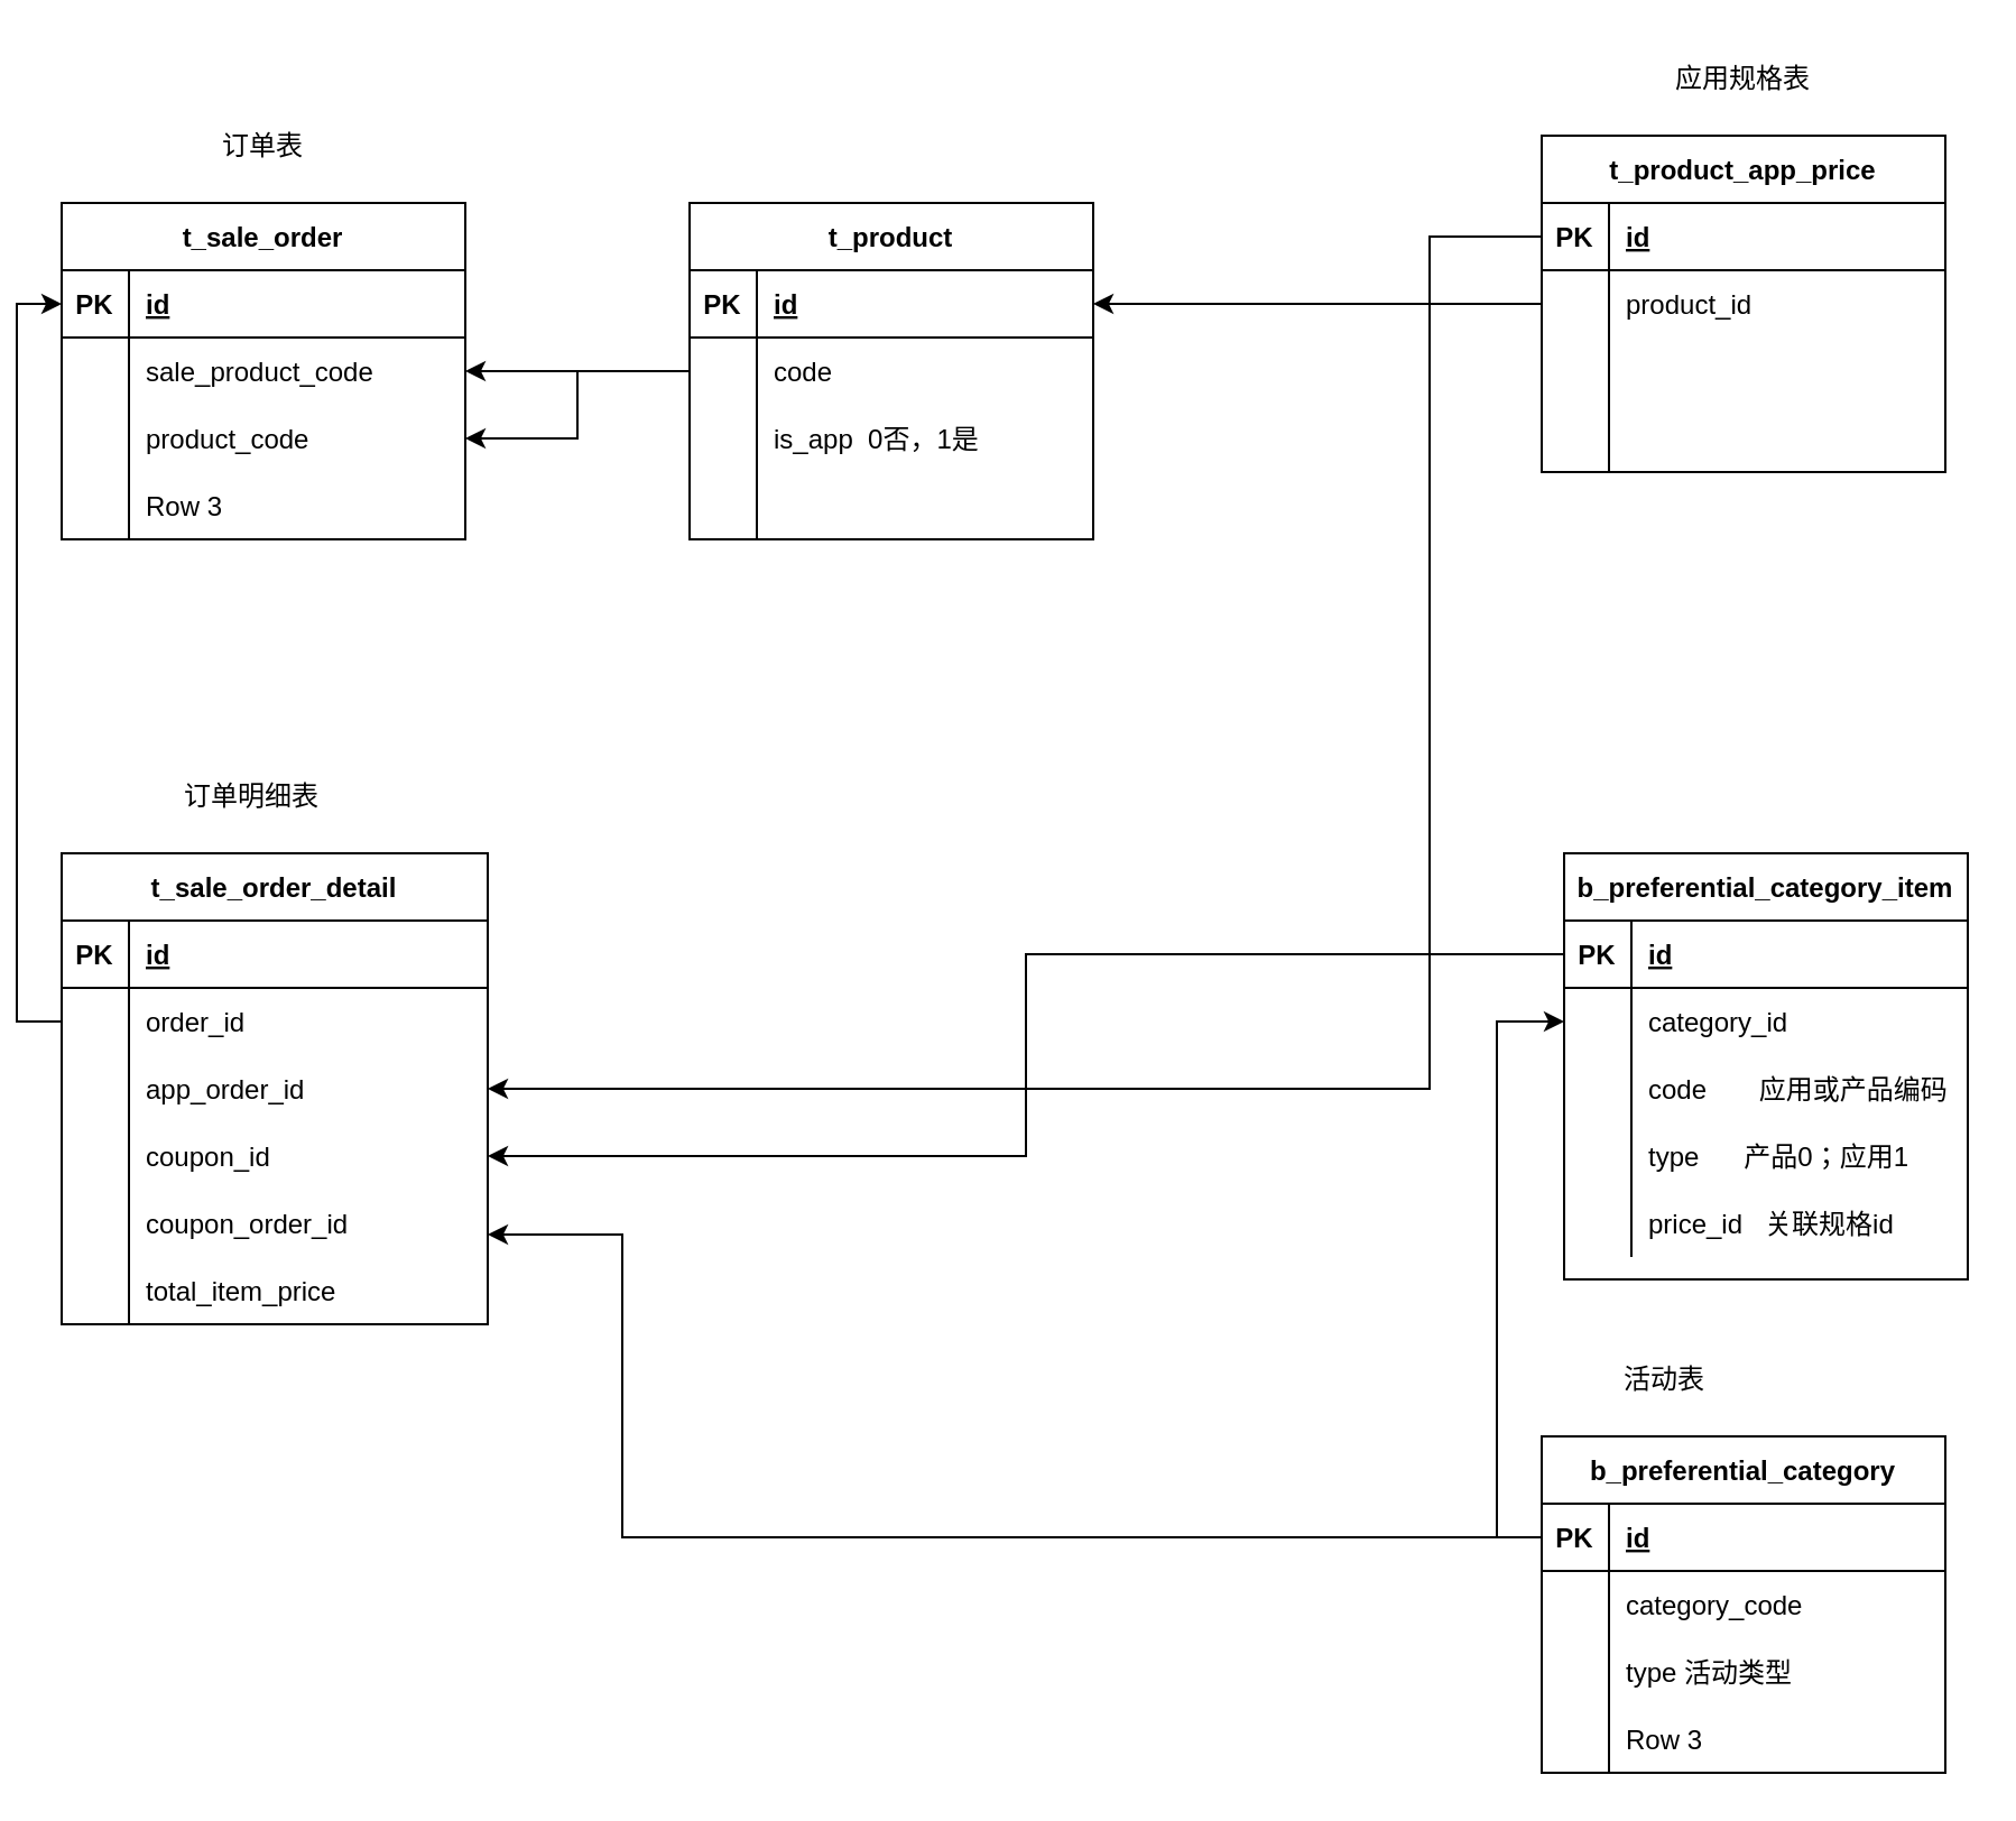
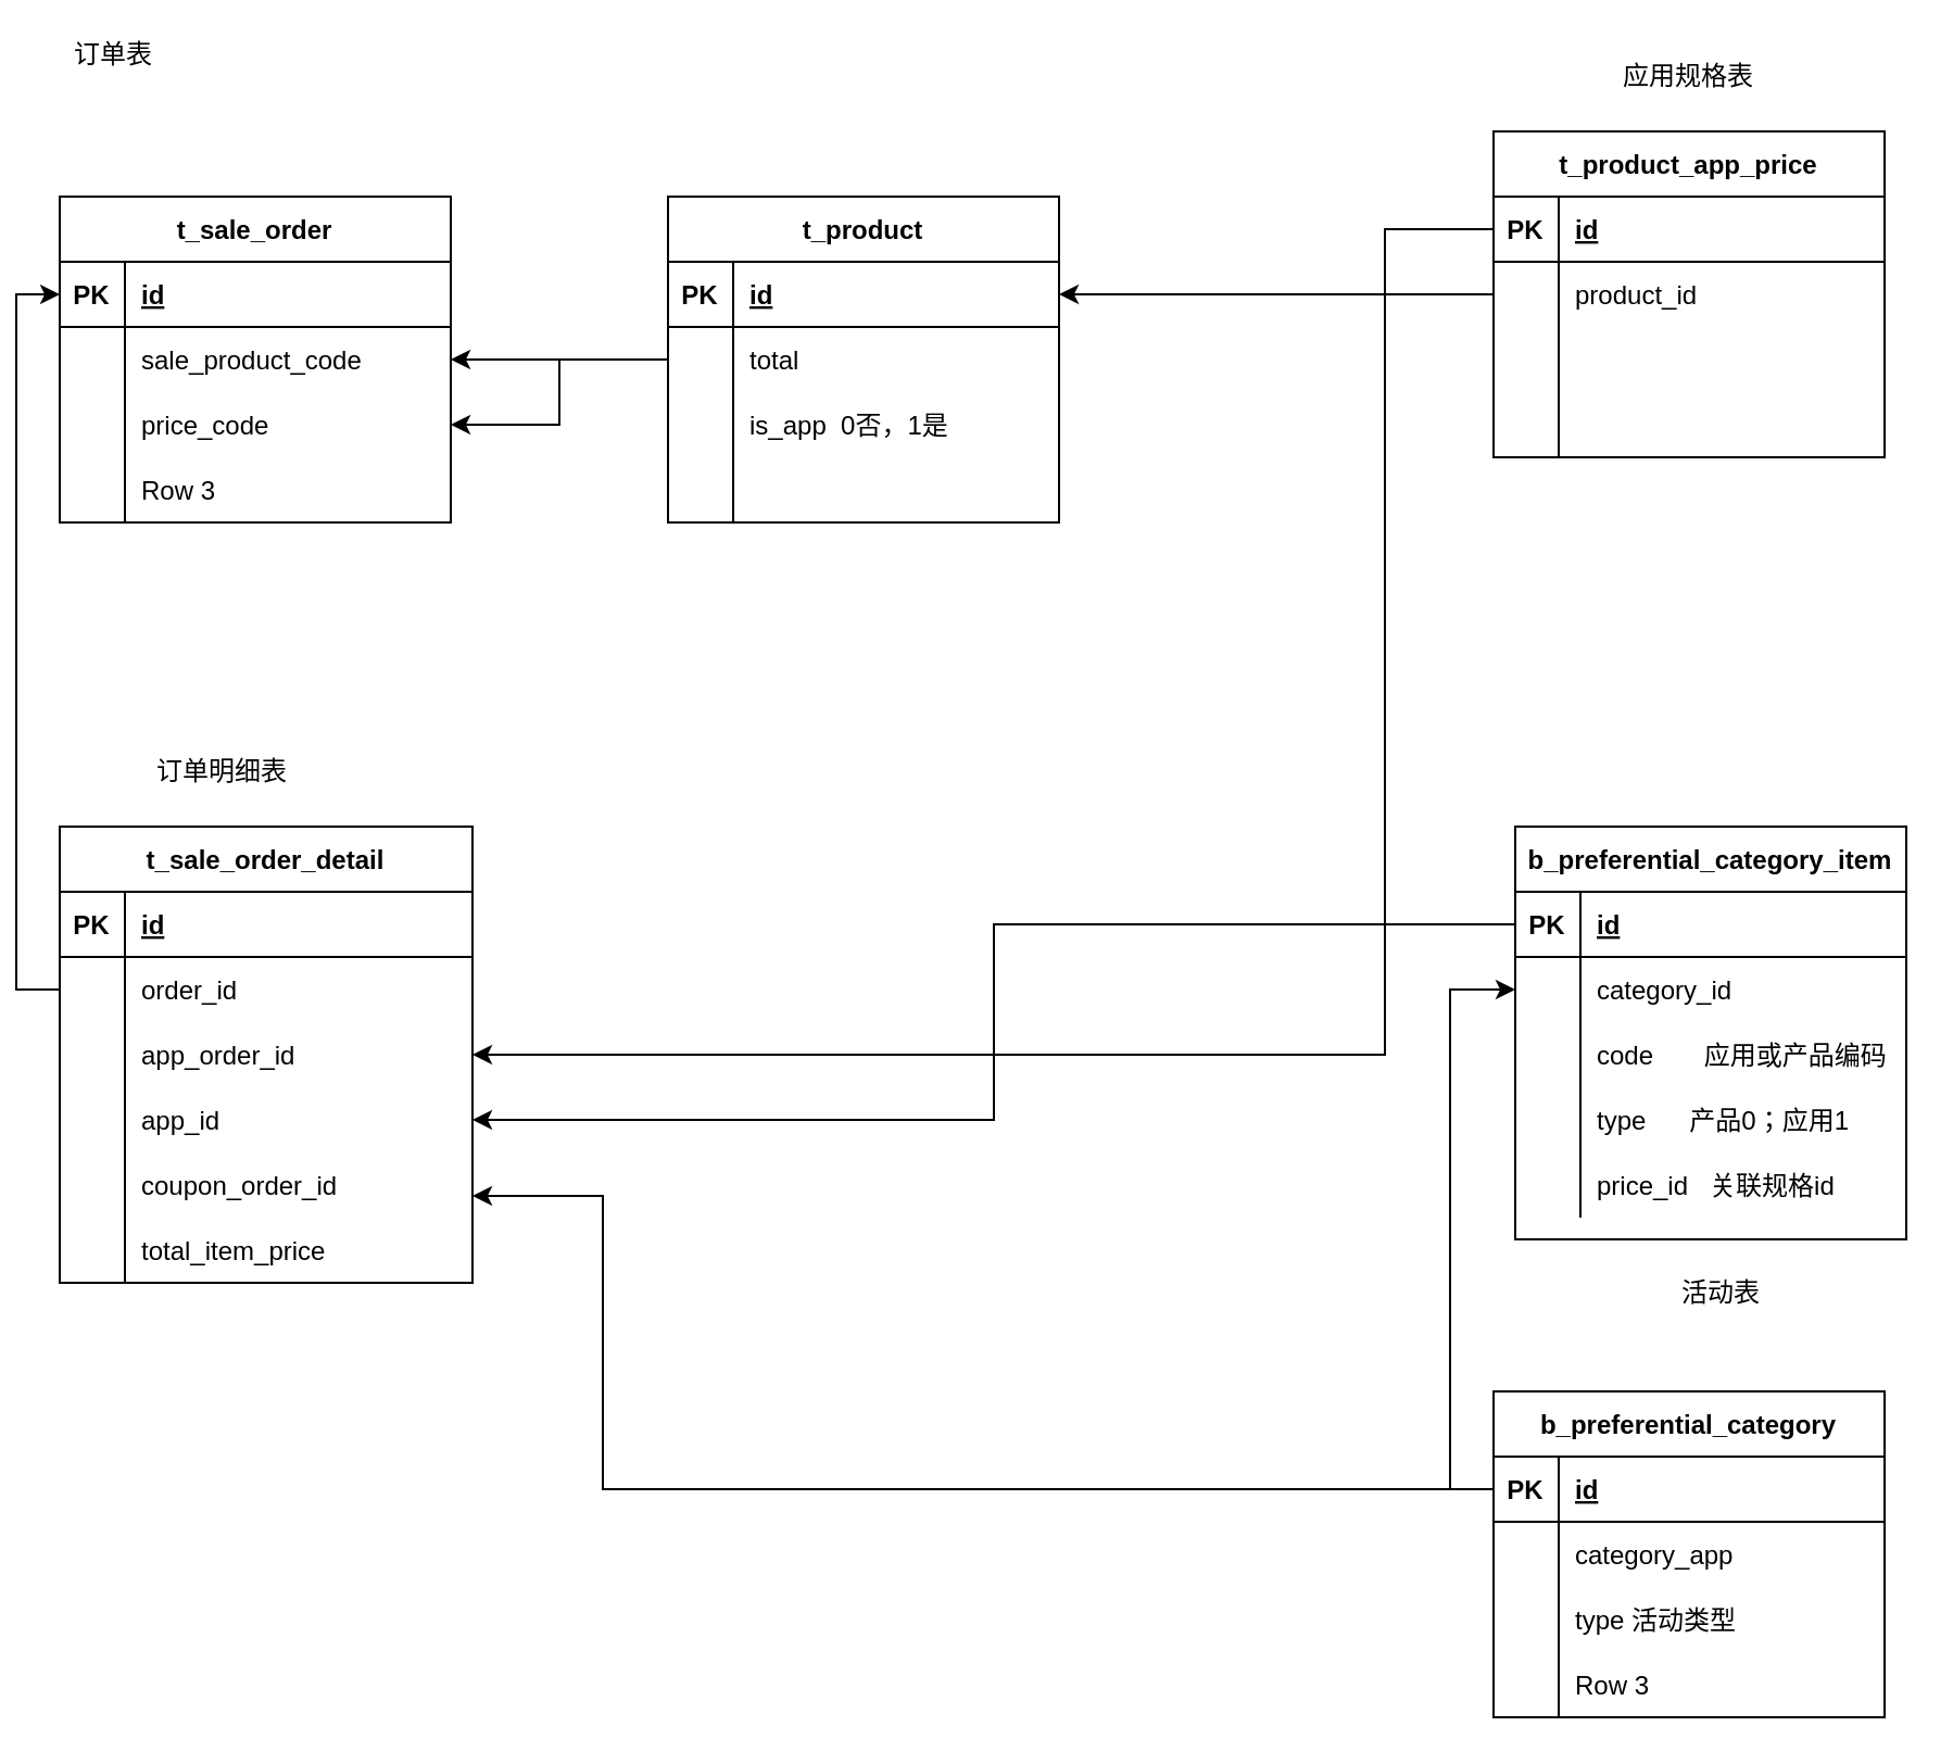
- <mxCell id="101" value="订单表" style="text;html=1;strokeColor=none;fillColor=none;align=center;verticalAlign=middle;whiteSpace=wrap;rounded=0;" vertex="1" parent="1"><mxGeometry x="80" y="50" width="60" height="30" as="geometry" /></mxCell>
+ <mxCell id="101" value="订单表" style="text;html=1;strokeColor=none;fillColor=none;align=center;verticalAlign=middle;whiteSpace=wrap;rounded=0;" vertex="1" parent="1"><mxGeometry x="15" y="10" width="60" height="30" as="geometry" /></mxCell>
- <mxCell id="9" value="code" style="shape=partialRectangle;connectable=0;fillColor=none;top=0;left=0;bottom=0;right=0;align=left;spacingLeft=6;overflow=hidden;" vertex="1" parent="7"><mxGeometry x="30" width="150" height="30" as="geometry"><mxRectangle width="150" height="30" as="alternateBounds" /></mxGeometry></mxCell>
+ <mxCell id="9" value="total" style="shape=partialRectangle;connectable=0;fillColor=none;top=0;left=0;bottom=0;right=0;align=left;spacingLeft=6;overflow=hidden;" vertex="1" parent="7"><mxGeometry x="30" width="150" height="30" as="geometry"><mxRectangle width="150" height="30" as="alternateBounds" /></mxGeometry></mxCell>
- <mxCell id="71" value="product_code" style="shape=partialRectangle;connectable=0;fillColor=none;top=0;left=0;bottom=0;right=0;align=left;spacingLeft=6;overflow=hidden;" vertex="1" parent="69"><mxGeometry x="30" width="150" height="30" as="geometry"><mxRectangle width="150" height="30" as="alternateBounds" /></mxGeometry></mxCell>
+ <mxCell id="71" value="price_code" style="shape=partialRectangle;connectable=0;fillColor=none;top=0;left=0;bottom=0;right=0;align=left;spacingLeft=6;overflow=hidden;" vertex="1" parent="69"><mxGeometry x="30" width="150" height="30" as="geometry"><mxRectangle width="150" height="30" as="alternateBounds" /></mxGeometry></mxCell>
- <mxCell id="102" value="订单明细表" style="text;html=1;strokeColor=none;fillColor=none;align=center;verticalAlign=middle;whiteSpace=wrap;rounded=0;" vertex="1" parent="1"><mxGeometry x="50" y="340" width="110" height="30" as="geometry" /></mxCell>
+ <mxCell id="102" value="订单明细表" style="text;html=1;strokeColor=none;fillColor=none;align=center;verticalAlign=middle;whiteSpace=wrap;rounded=0;" vertex="1" parent="1"><mxGeometry x="40" y="340" width="110" height="30" as="geometry" /></mxCell>
- <mxCell id="87" value="coupon_id" style="shape=partialRectangle;connectable=0;fillColor=none;top=0;left=0;bottom=0;right=0;align=left;spacingLeft=6;overflow=hidden;" vertex="1" parent="85"><mxGeometry x="30" width="160" height="30" as="geometry"><mxRectangle width="160" height="30" as="alternateBounds" /></mxGeometry></mxCell>
+ <mxCell id="87" value="app_id" style="shape=partialRectangle;connectable=0;fillColor=none;top=0;left=0;bottom=0;right=0;align=left;spacingLeft=6;overflow=hidden;" vertex="1" parent="85"><mxGeometry x="30" width="160" height="30" as="geometry"><mxRectangle width="160" height="30" as="alternateBounds" /></mxGeometry></mxCell>
- <mxCell id="104" value="活动表" style="text;html=1;strokeColor=none;fillColor=none;align=center;verticalAlign=middle;whiteSpace=wrap;rounded=0;" vertex="1" parent="1"><mxGeometry x="680" y="600" width="110" height="30" as="geometry" /></mxCell>
+ <mxCell id="104" value="活动表" style="text;html=1;strokeColor=none;fillColor=none;align=center;verticalAlign=middle;whiteSpace=wrap;rounded=0;" vertex="1" parent="1"><mxGeometry x="730" y="580" width="110" height="30" as="geometry" /></mxCell>
- <mxCell id="36" value="category_code" style="shape=partialRectangle;connectable=0;fillColor=none;top=0;left=0;bottom=0;right=0;align=left;spacingLeft=6;overflow=hidden;" vertex="1" parent="34"><mxGeometry x="30" width="150" height="30" as="geometry"><mxRectangle width="150" height="30" as="alternateBounds" /></mxGeometry></mxCell>
+ <mxCell id="36" value="category_app" style="shape=partialRectangle;connectable=0;fillColor=none;top=0;left=0;bottom=0;right=0;align=left;spacingLeft=6;overflow=hidden;" vertex="1" parent="34"><mxGeometry x="30" width="150" height="30" as="geometry"><mxRectangle width="150" height="30" as="alternateBounds" /></mxGeometry></mxCell>
